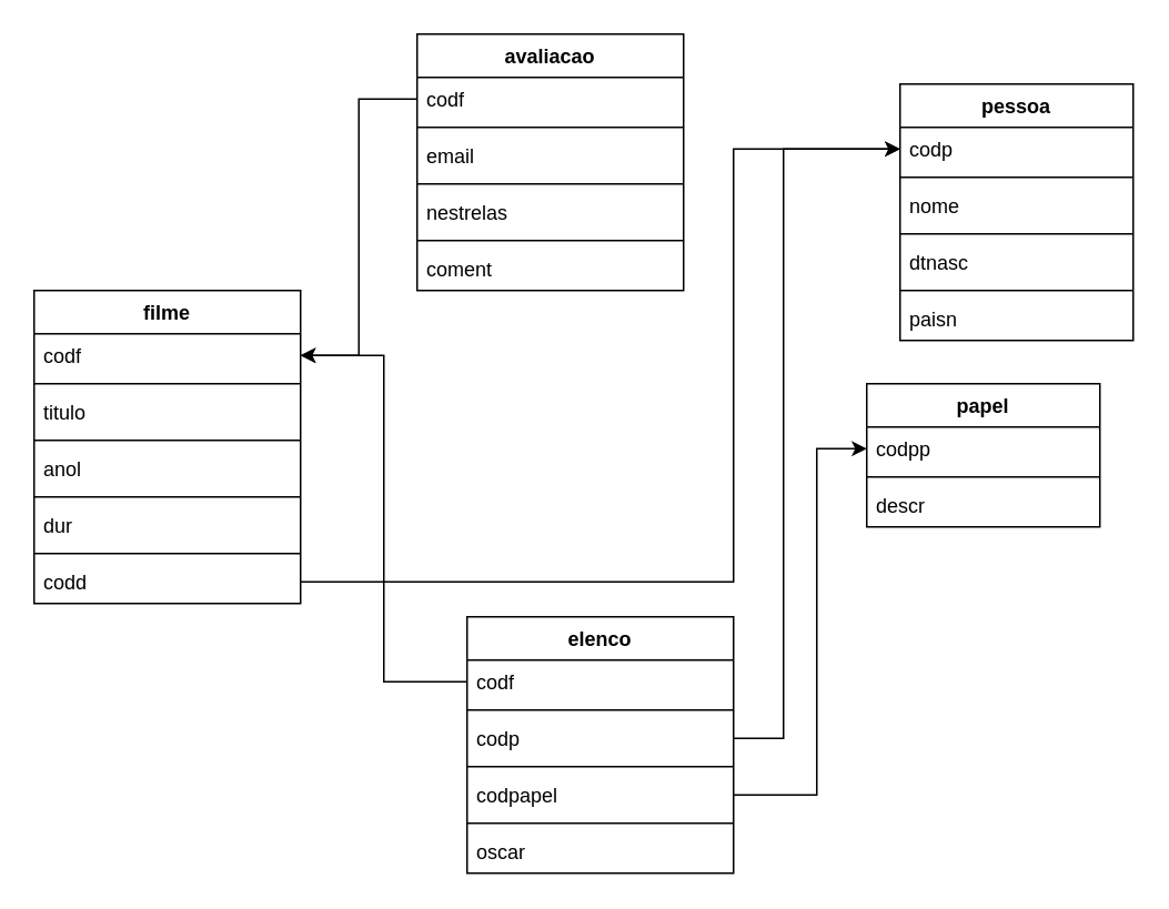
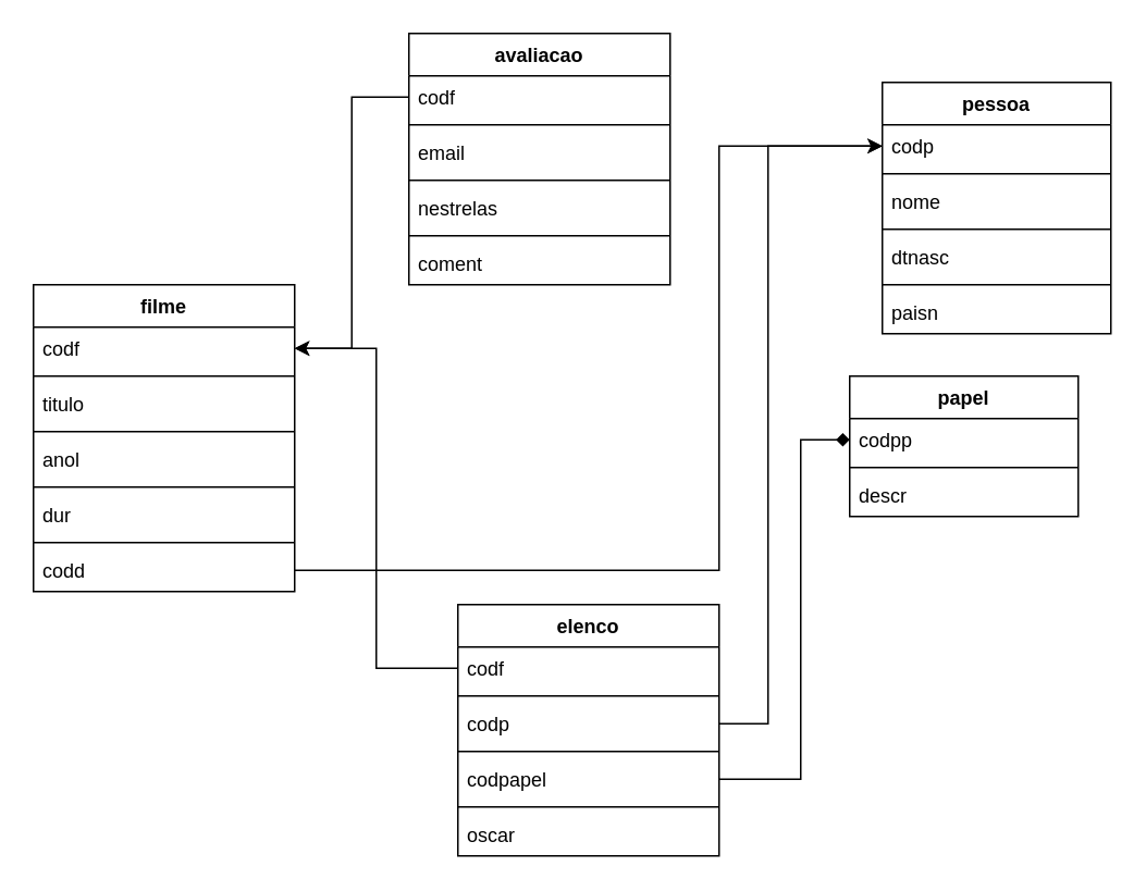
- <mxCell id="43" style="edgeStyle=orthogonalEdgeStyle;rounded=0;orthogonalLoop=1;jettySize=auto;html=1;endArrow=classic;endFill=1;" edge="1" parent="1" source="38" target="3"><mxGeometry relative="1" as="geometry"><mxPoint x="500" y="410" as="sourcePoint" /><Array as="points"><mxPoint x="490" y="477" /><mxPoint x="490" y="269" /></Array></mxGeometry></mxCell>
+ <mxCell id="43" style="edgeStyle=orthogonalEdgeStyle;rounded=0;orthogonalLoop=1;jettySize=auto;html=1;endArrow=diamond;endFill=1;" edge="1" parent="1" source="38" target="3"><mxGeometry relative="1" as="geometry"><mxPoint x="500" y="410" as="sourcePoint" /><Array as="points"><mxPoint x="490" y="477" /><mxPoint x="490" y="269" /></Array></mxGeometry></mxCell>
